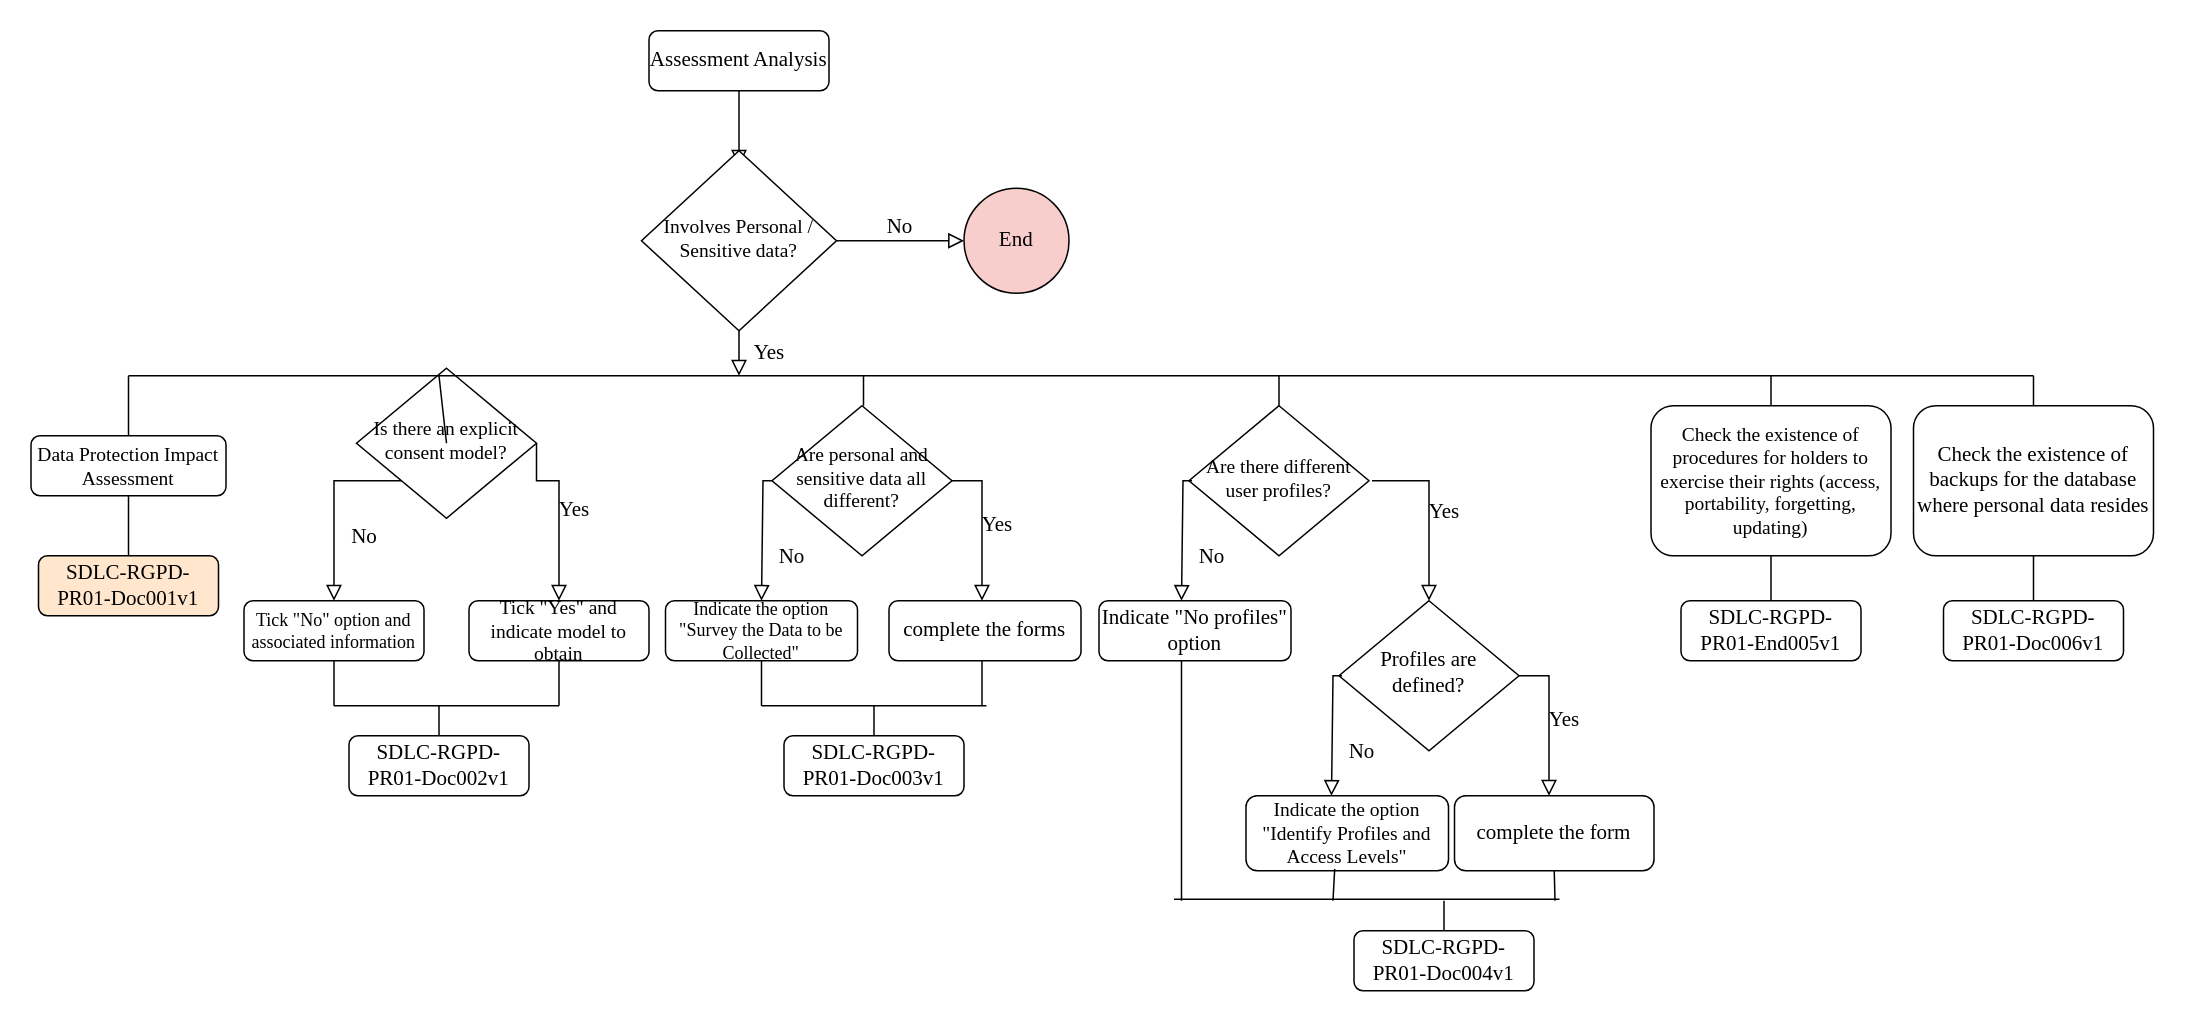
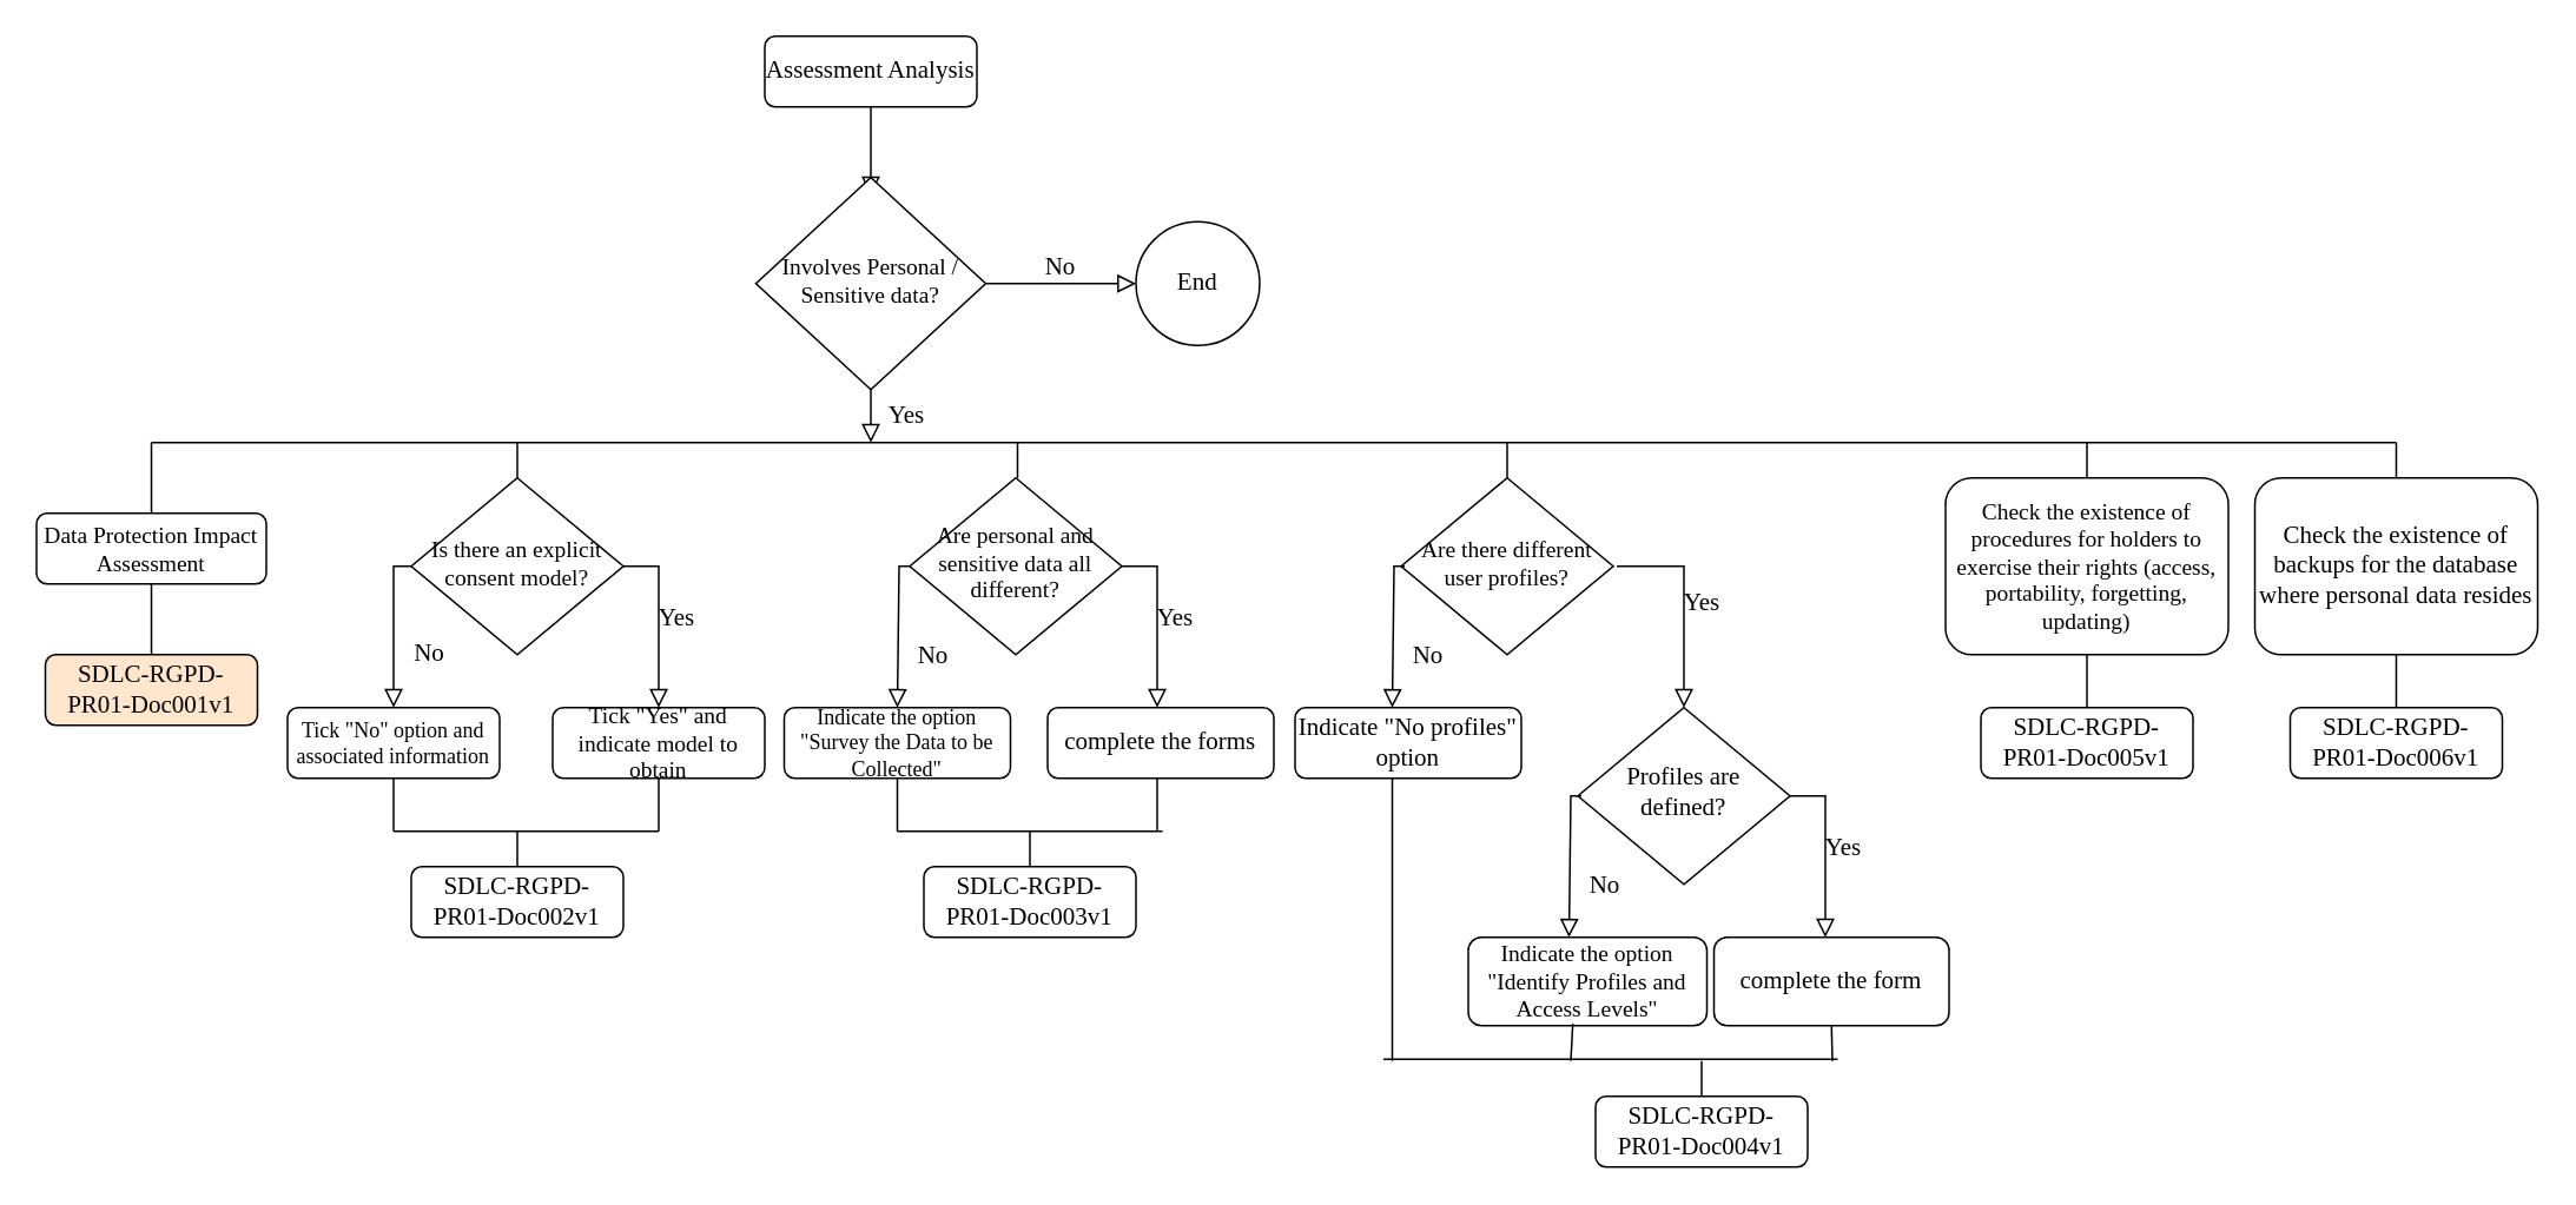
- <mxCell id="12" value="End" style="ellipse;whiteSpace=wrap;html=1;fontFamily=Verdana;fontSize=14;fillColor=#f8cecc;" parent="1" vertex="1"><mxGeometry x="642" y="125" width="70" height="70" as="geometry" /></mxCell>
+ <mxCell id="12" value="End" style="ellipse;whiteSpace=wrap;html=1;fontFamily=Verdana;fontSize=14;" parent="1" vertex="1"><mxGeometry x="642" y="125" width="70" height="70" as="geometry" /></mxCell>
- <mxCell id="9" value="Is there an explicit consent model?" style="rhombus;whiteSpace=wrap;html=1;shadow=0;fontFamily=Verdana;fontSize=13;align=center;strokeWidth=1;spacing=6;spacingTop=-4;" parent="1" vertex="1"><mxGeometry x="237" y="245" width="120" height="100" as="geometry" /></mxCell>
+ <mxCell id="9" value="Is there an explicit consent model?" style="rhombus;whiteSpace=wrap;html=1;shadow=0;fontFamily=Verdana;fontSize=13;align=center;strokeWidth=1;spacing=6;spacingTop=-4;" parent="1" vertex="1"><mxGeometry x="232" y="270" width="120" height="100" as="geometry" /></mxCell>
- <mxCell id="49" value="SDLC-RGPD-PR01-End005v1" style="rounded=1;whiteSpace=wrap;html=1;fontSize=14;glass=0;strokeWidth=1;shadow=0;fontFamily=Verdana;" parent="1" vertex="1"><mxGeometry x="1120" y="400" width="120" height="40" as="geometry" /></mxCell>
+ <mxCell id="49" value="SDLC-RGPD-PR01-Doc005v1" style="rounded=1;whiteSpace=wrap;html=1;fontSize=14;glass=0;strokeWidth=1;shadow=0;fontFamily=Verdana;" parent="1" vertex="1"><mxGeometry x="1120" y="400" width="120" height="40" as="geometry" /></mxCell>
